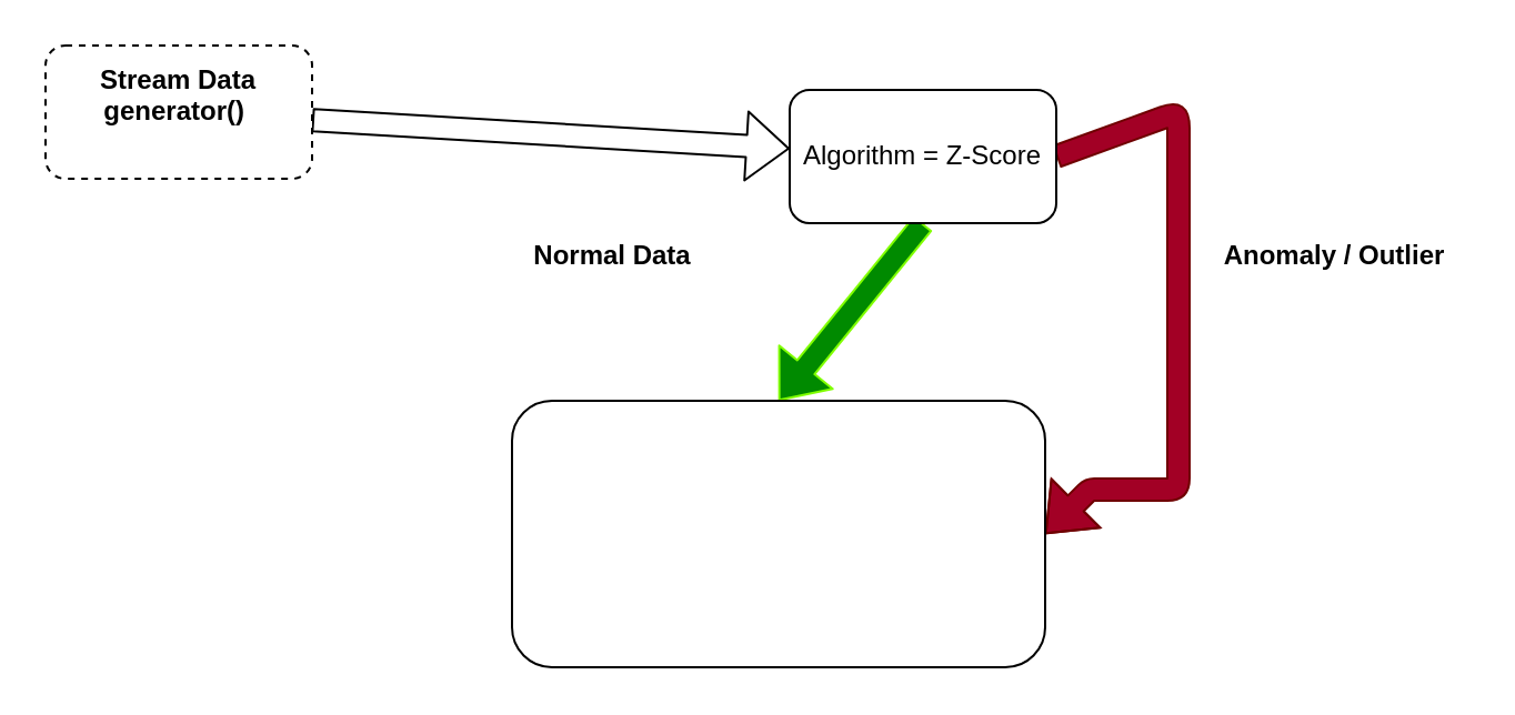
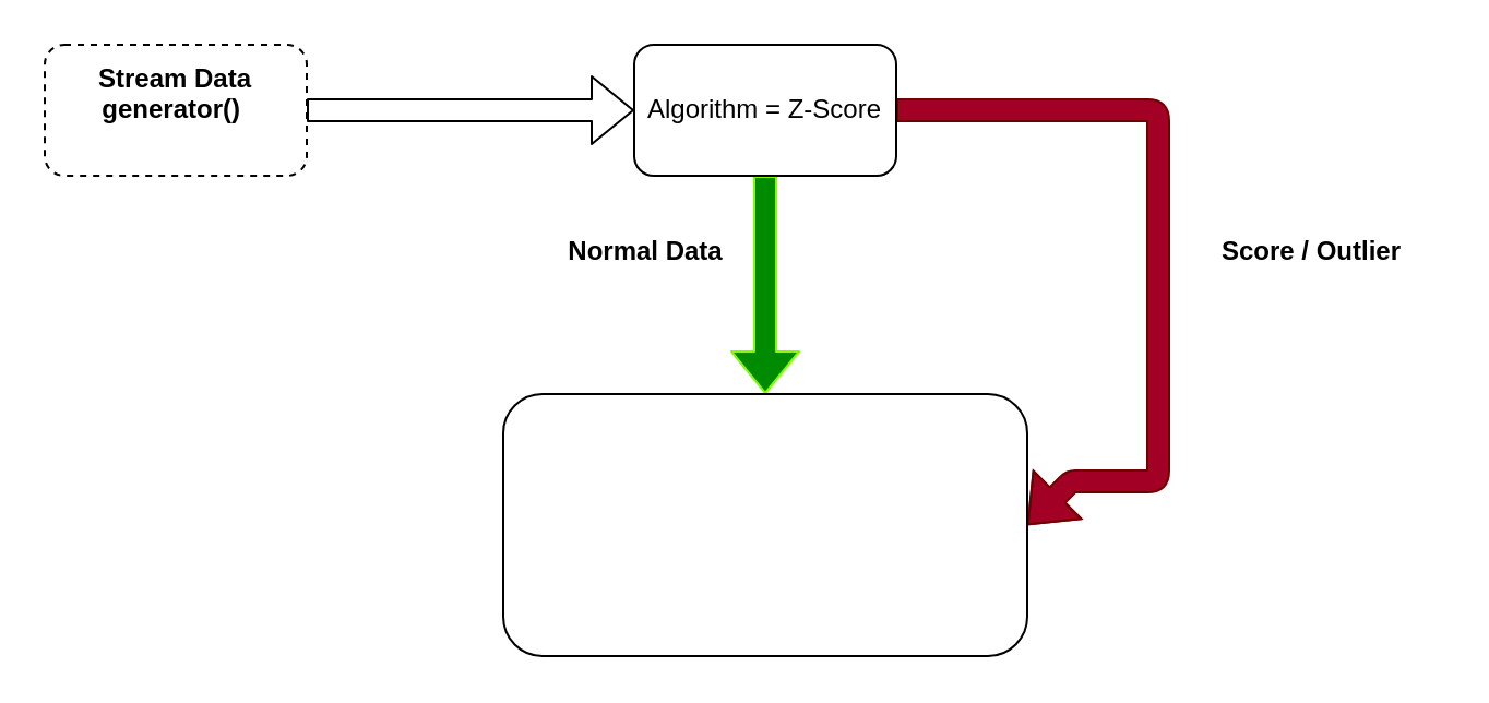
- <mxCell id="6" value="Algorithm = Z-Score" style="rounded=1;whiteSpace=wrap;html=1;" vertex="1" parent="1"><mxGeometry x="355" y="40" width="120" height="60" as="geometry" /></mxCell>
+ <mxCell id="6" value="Algorithm = Z-Score" style="rounded=1;whiteSpace=wrap;html=1;" vertex="1" parent="1"><mxGeometry x="290" y="20" width="120" height="60" as="geometry" /></mxCell>
- <mxCell id="9" value="&lt;b&gt;Normal Data&lt;/b&gt;" style="text;html=1;align=center;verticalAlign=middle;resizable=0;points=[];autosize=1;strokeColor=none;fillColor=none;" vertex="1" parent="1"><mxGeometry x="230" y="100" width="90" height="30" as="geometry" /></mxCell>
+ <mxCell id="9" value="&lt;b&gt;Normal Data&lt;/b&gt;" style="text;html=1;align=center;verticalAlign=middle;resizable=0;points=[];autosize=1;strokeColor=none;fillColor=none;" vertex="1" parent="1"><mxGeometry x="250" y="100" width="90" height="30" as="geometry" /></mxCell>
- <mxCell id="8" value="&lt;b&gt;Anomaly / Outlier&lt;/b&gt;" style="text;html=1;align=center;verticalAlign=middle;resizable=0;points=[];autosize=1;strokeColor=none;fillColor=none;" vertex="1" parent="1"><mxGeometry x="540" y="100" width="120" height="30" as="geometry" /></mxCell>
+ <mxCell id="8" value="&lt;b&gt;Score / Outlier&lt;/b&gt;" style="text;html=1;align=center;verticalAlign=middle;resizable=0;points=[];autosize=1;strokeColor=none;fillColor=none;" vertex="1" parent="1"><mxGeometry x="540" y="100" width="120" height="30" as="geometry" /></mxCell>
